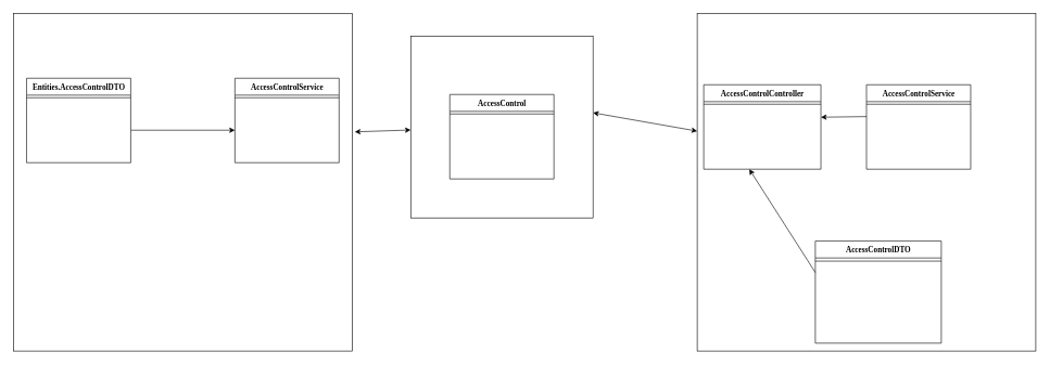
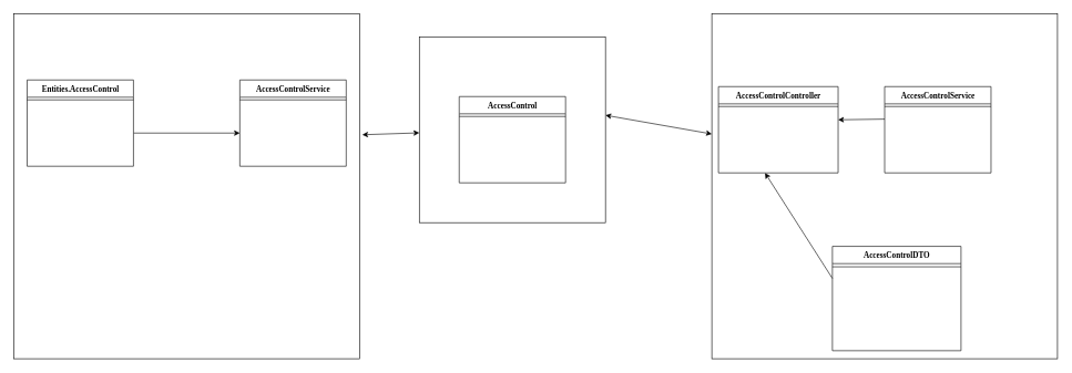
- <mxCell id="18" value="Entities.AccessControlDTO" style="swimlane;html=1;fontStyle=1;align=center;verticalAlign=top;childLayout=stackLayout;horizontal=1;startSize=26;horizontalStack=0;resizeParent=1;resizeLast=0;collapsible=1;marginBottom=0;swimlaneFillColor=#ffffff;rounded=0;shadow=0;comic=0;labelBackgroundColor=none;strokeWidth=1;fillColor=none;fontFamily=Verdana;fontSize=12" vertex="1" parent="1"><mxGeometry x="40" y="120" width="160" height="130" as="geometry" /></mxCell>
+ <mxCell id="18" value="Entities.AccessControl" style="swimlane;html=1;fontStyle=1;align=center;verticalAlign=top;childLayout=stackLayout;horizontal=1;startSize=26;horizontalStack=0;resizeParent=1;resizeLast=0;collapsible=1;marginBottom=0;swimlaneFillColor=#ffffff;rounded=0;shadow=0;comic=0;labelBackgroundColor=none;strokeWidth=1;fillColor=none;fontFamily=Verdana;fontSize=12" vertex="1" parent="1"><mxGeometry x="40" y="120" width="160" height="130" as="geometry" /></mxCell>
